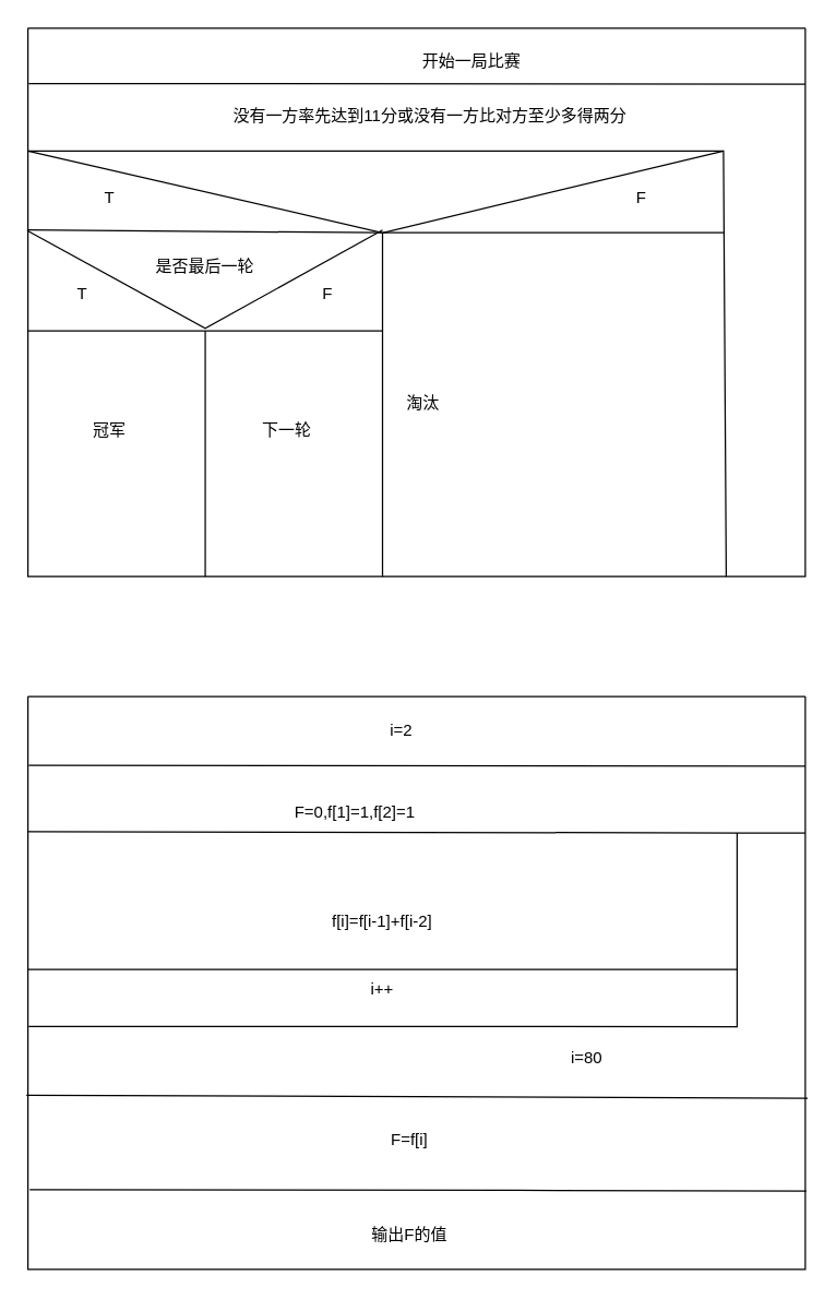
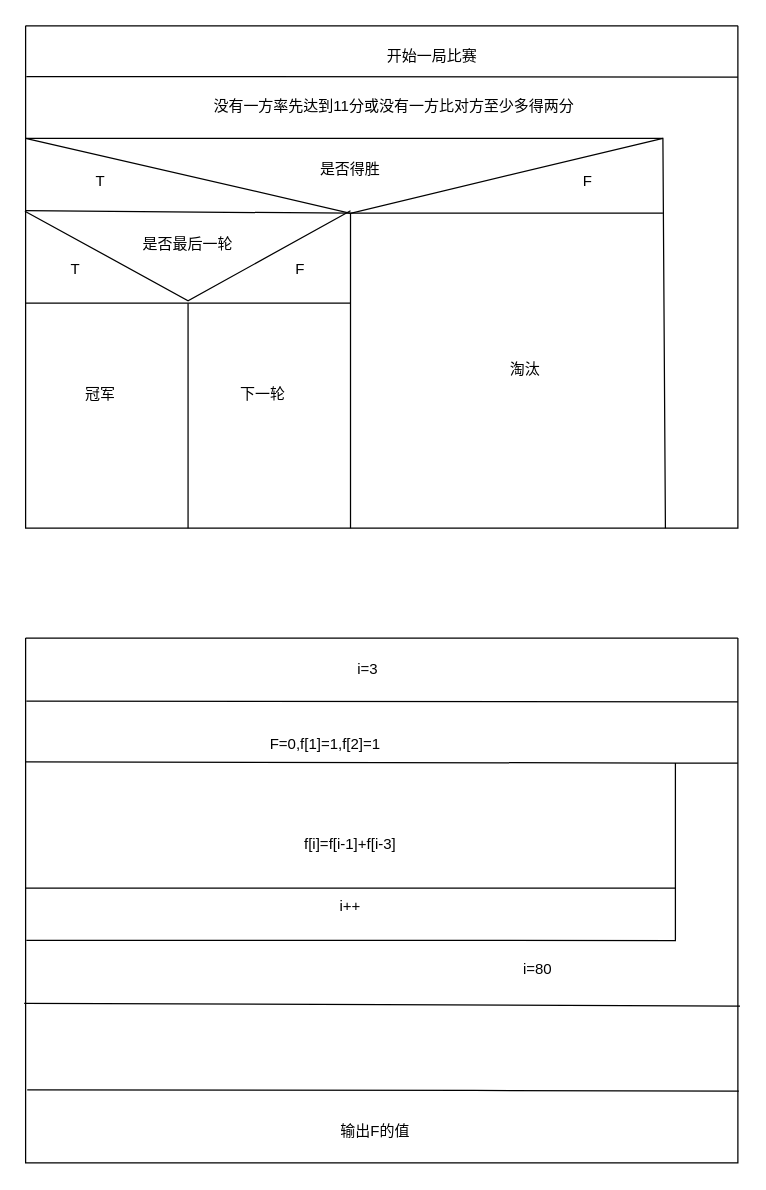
+ <mxCell id="5" value="是否得胜" style="text;html=1;strokeColor=none;fillColor=none;align=center;verticalAlign=middle;whiteSpace=wrap;rounded=0;" vertex="1" parent="2"><mxGeometry x="230" y="100" width="60" height="30" as="geometry" /></mxCell>
- <mxCell id="9" value="淘汰" style="text;html=1;strokeColor=none;fillColor=none;align=center;verticalAlign=middle;whiteSpace=wrap;rounded=0;" vertex="1" parent="2"><mxGeometry x="260" y="260" width="60" height="30" as="geometry" /></mxCell>
+ <mxCell id="9" value="淘汰" style="text;html=1;strokeColor=none;fillColor=none;align=center;verticalAlign=middle;whiteSpace=wrap;rounded=0;" vertex="1" parent="2"><mxGeometry x="370" y="260" width="60" height="30" as="geometry" /></mxCell>
- <mxCell id="24" value="i=2" style="text;html=1;strokeColor=none;fillColor=none;align=center;verticalAlign=middle;whiteSpace=wrap;rounded=0;" vertex="1" parent="22"><mxGeometry x="244" y="10" width="60" height="30" as="geometry" /></mxCell>
+ <mxCell id="24" value="i=3" style="text;html=1;strokeColor=none;fillColor=none;align=center;verticalAlign=middle;whiteSpace=wrap;rounded=0;" vertex="1" parent="22"><mxGeometry x="244" y="10" width="60" height="30" as="geometry" /></mxCell>
- <mxCell id="29" value="f[i]=f[i-1]+f[i-2]" style="text;html=1;strokeColor=none;fillColor=none;align=center;verticalAlign=middle;whiteSpace=wrap;rounded=0;" vertex="1" parent="22"><mxGeometry x="180" y="150" width="160" height="30" as="geometry" /></mxCell>
+ <mxCell id="29" value="f[i]=f[i-1]+f[i-3]" style="text;html=1;strokeColor=none;fillColor=none;align=center;verticalAlign=middle;whiteSpace=wrap;rounded=0;" vertex="1" parent="22"><mxGeometry x="180" y="150" width="160" height="30" as="geometry" /></mxCell>
- <mxCell id="30" value="F=f[i]" style="text;html=1;strokeColor=none;fillColor=none;align=center;verticalAlign=middle;whiteSpace=wrap;rounded=0;" vertex="1" parent="22"><mxGeometry x="250" y="310" width="60" height="30" as="geometry" /></mxCell>
